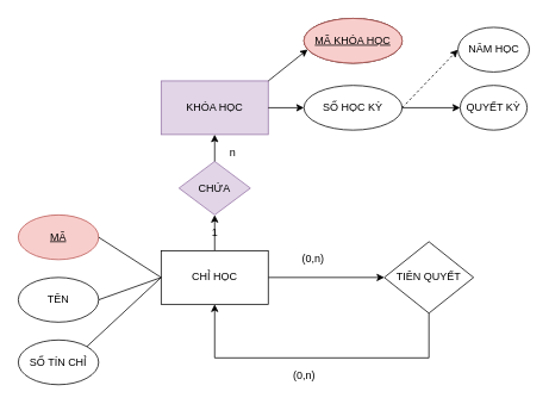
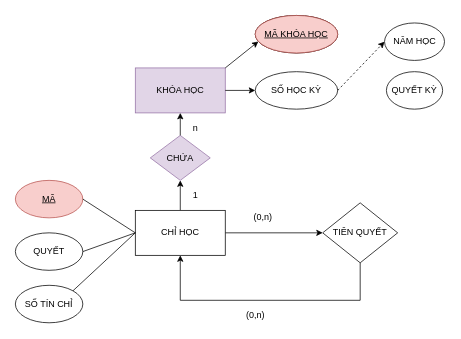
- <mxCell id="16" value="" style="edgeStyle=orthogonalEdgeStyle;rounded=0;orthogonalLoop=1;jettySize=auto;html=1;" parent="1" source="17" target="20" edge="1"><mxGeometry relative="1" as="geometry" /></mxCell>
- <mxCell id="27" value="1" style="text;html=1;align=center;verticalAlign=middle;resizable=0;points=[];autosize=1;strokeColor=none;fillColor=none;" vertex="1" parent="1"><mxGeometry x="230" y="250" width="20" height="20" as="geometry" /></mxCell>
+ <mxCell id="27" value="1" style="text;html=1;align=center;verticalAlign=middle;resizable=0;points=[];autosize=1;strokeColor=none;fillColor=none;" vertex="1" parent="1"><mxGeometry x="250" y="250" width="20" height="20" as="geometry" /></mxCell>
- <mxCell id="8" value="TÊN" style="ellipse;whiteSpace=wrap;html=1;" parent="1" vertex="1"><mxGeometry x="20" y="310" width="90" height="50" as="geometry" /></mxCell>
+ <mxCell id="8" value="QUYẾT" style="ellipse;whiteSpace=wrap;html=1;" parent="1" vertex="1"><mxGeometry x="20" y="310" width="90" height="50" as="geometry" /></mxCell>
